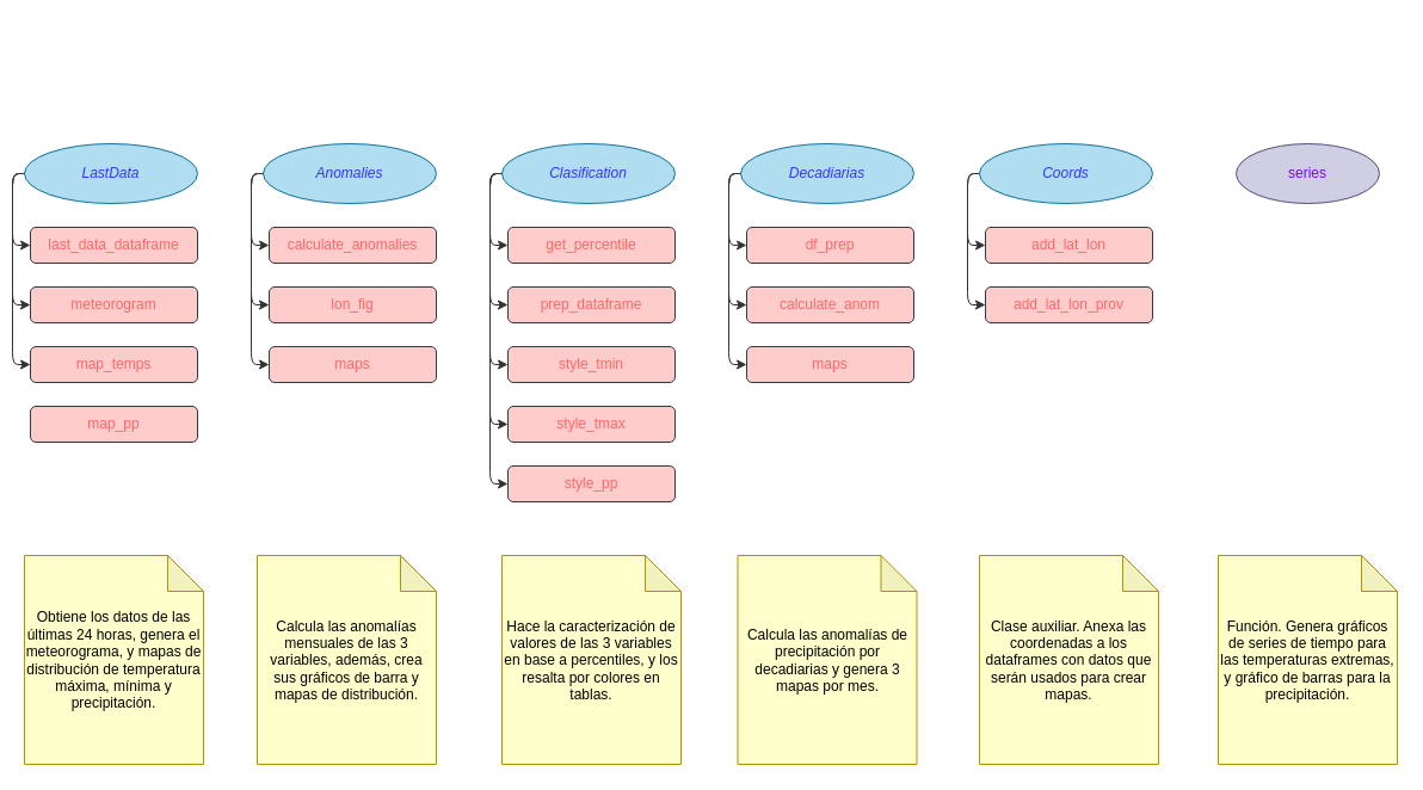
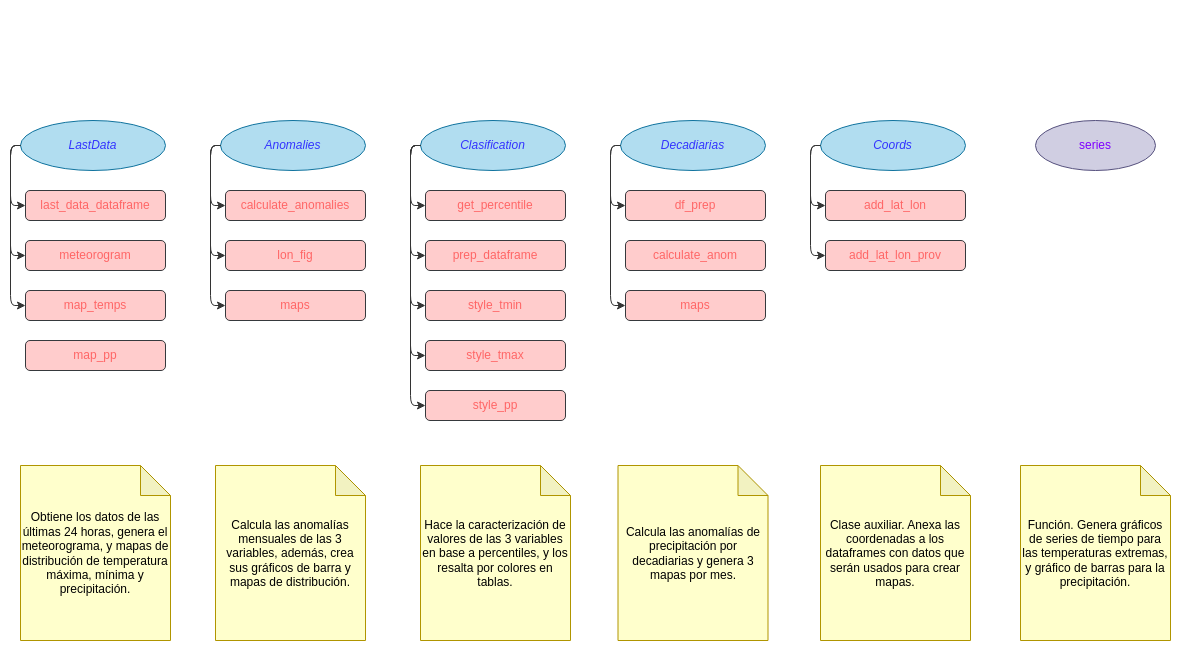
- <mxCell id="39" style="edgeStyle=orthogonalEdgeStyle;html=1;exitX=0;exitY=0.5;exitDx=0;exitDy=0;entryX=0;entryY=0.5;entryDx=0;entryDy=0;strokeColor=#333333;" parent="34" source="35" target="38" edge="1"><mxGeometry relative="1" as="geometry" /></mxCell>
